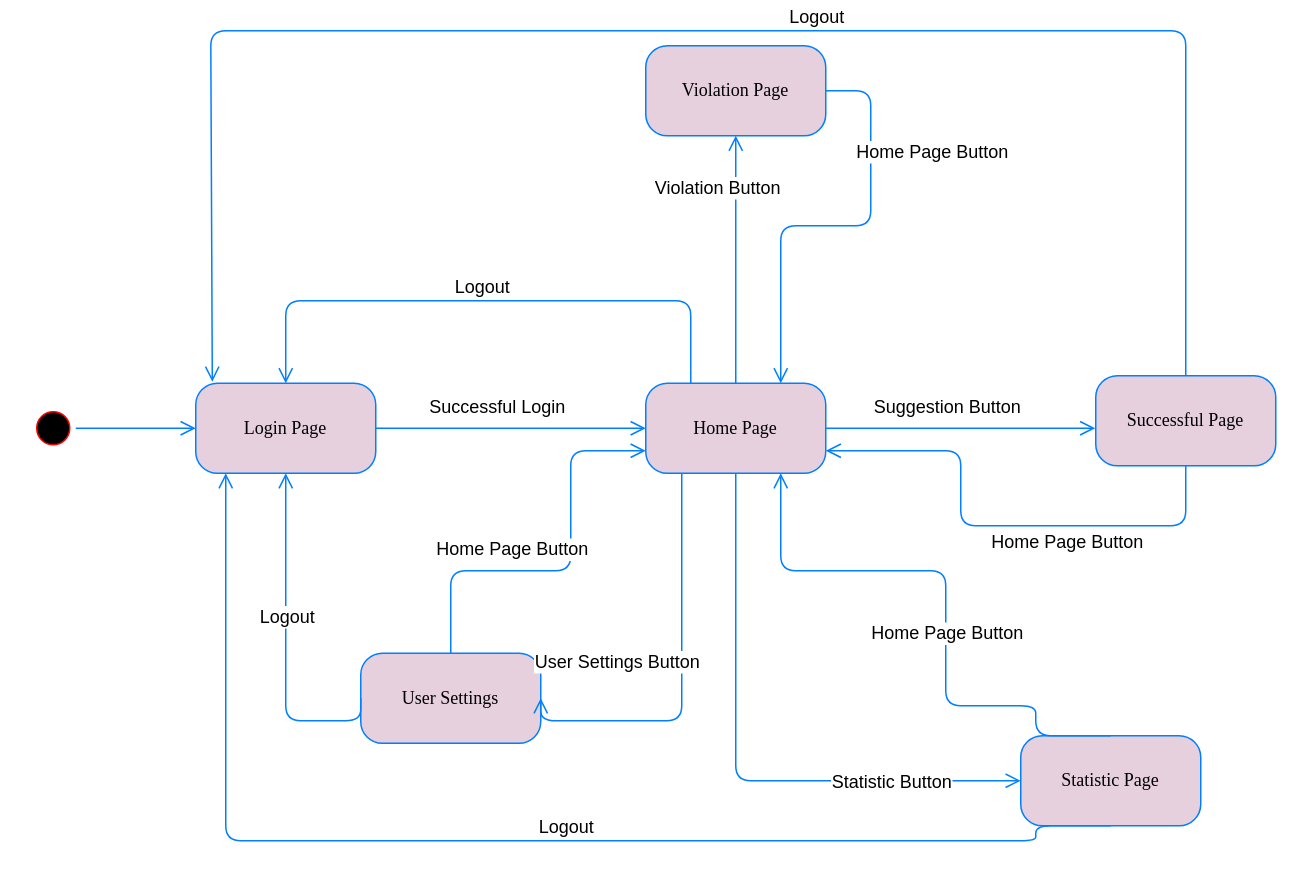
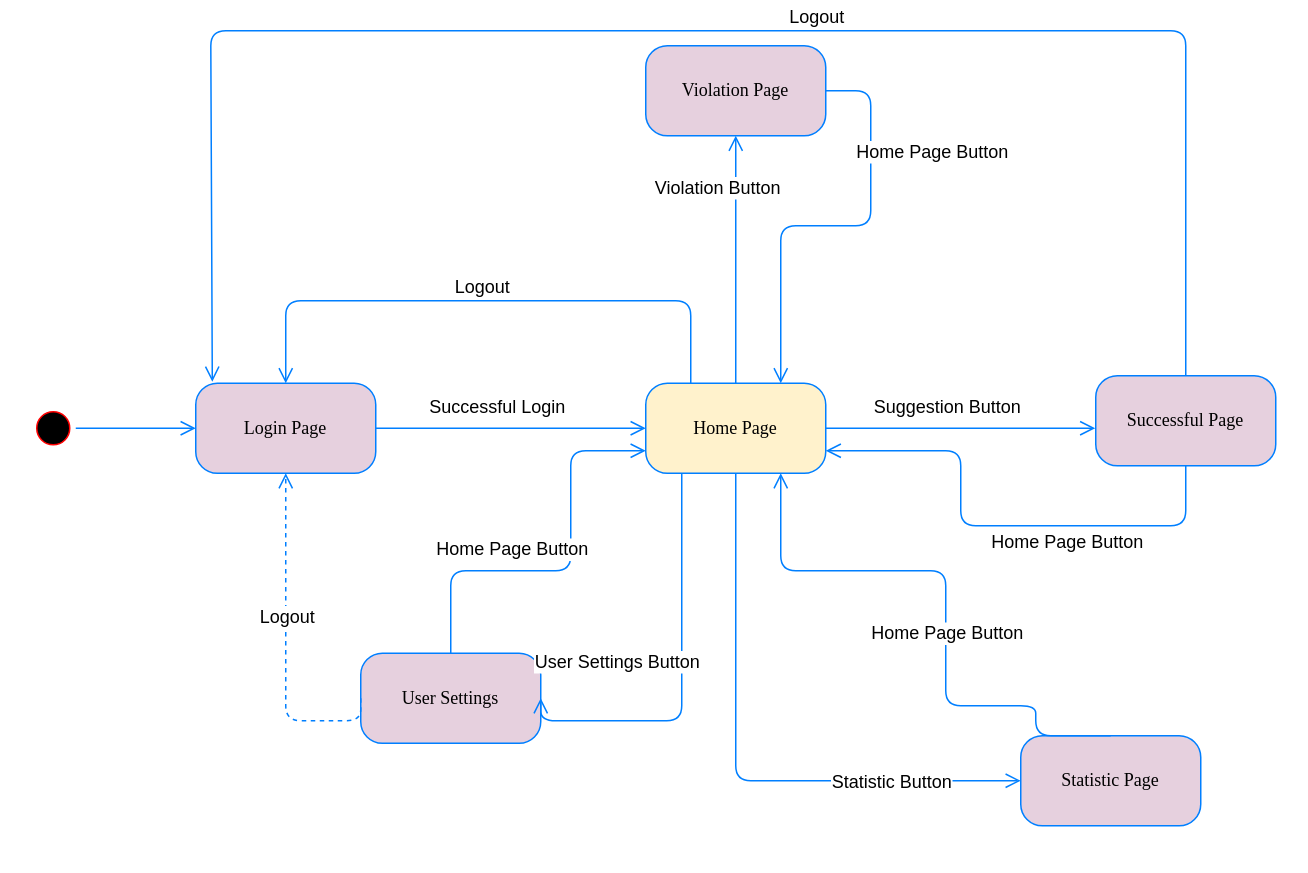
- <mxCell id="5" value="Home Page" style="rounded=1;whiteSpace=wrap;html=1;arcSize=24;fillColor=#E6D0DE;strokeColor=#007FFF;shadow=0;comic=0;labelBackgroundColor=none;fontFamily=Verdana;fontSize=12;fontColor=#000000;align=center;" parent="1" vertex="1"><mxGeometry x="430" y="255" width="120" height="60" as="geometry" /></mxCell>
+ <mxCell id="5" value="Home Page" style="rounded=1;whiteSpace=wrap;html=1;arcSize=24;fillColor=#fff2cc;strokeColor=#007FFF;shadow=0;comic=0;labelBackgroundColor=none;fontFamily=Verdana;fontSize=12;fontColor=#000000;align=center;" parent="1" vertex="1"><mxGeometry x="430" y="255" width="120" height="60" as="geometry" /></mxCell>
- <mxCell id="30" style="edgeStyle=orthogonalEdgeStyle;html=1;labelBackgroundColor=none;endArrow=open;endSize=8;strokeColor=#007FFF;fontFamily=Verdana;fontSize=12;align=left;entryX=0.5;entryY=1;entryDx=0;entryDy=0;exitX=0;exitY=0.5;exitDx=0;exitDy=0;" edge="1" parent="1" source="25" target="3"><mxGeometry relative="1" as="geometry"><mxPoint x="470" y="265" as="sourcePoint" /><mxPoint x="200" y="265" as="targetPoint" /><Array as="points"><mxPoint x="190" y="480" /></Array></mxGeometry></mxCell>
+ <mxCell id="30" style="edgeStyle=orthogonalEdgeStyle;html=1;labelBackgroundColor=none;endArrow=open;endSize=8;strokeColor=#007FFF;fontFamily=Verdana;fontSize=12;align=left;entryX=0.5;entryY=1;entryDx=0;entryDy=0;exitX=0;exitY=0.5;exitDx=0;exitDy=0;dashed=1;" edge="1" parent="1" source="25" target="3"><mxGeometry relative="1" as="geometry"><mxPoint x="470" y="265" as="sourcePoint" /><mxPoint x="200" y="265" as="targetPoint" /><Array as="points"><mxPoint x="190" y="480" /></Array></mxGeometry></mxCell>
- <mxCell id="32" style="edgeStyle=orthogonalEdgeStyle;html=1;labelBackgroundColor=none;endArrow=open;endSize=8;strokeColor=#007FFF;fontFamily=Verdana;fontSize=12;align=left;exitX=0.5;exitY=1;exitDx=0;exitDy=0;" edge="1" parent="1" source="12" target="3"><mxGeometry relative="1" as="geometry"><mxPoint x="480" y="275" as="sourcePoint" /><mxPoint x="210" y="275" as="targetPoint" /><Array as="points"><mxPoint x="690" y="560" /><mxPoint x="150" y="560" /></Array></mxGeometry></mxCell>
- <mxCell id="33" value="Logout" style="text;html=1;resizable=0;points=[];align=center;verticalAlign=middle;labelBackgroundColor=#ffffff;" vertex="1" connectable="0" parent="32"><mxGeometry x="-0.231" y="3" relative="1" as="geometry"><mxPoint x="-49" y="-13" as="offset" /></mxGeometry></mxCell>
